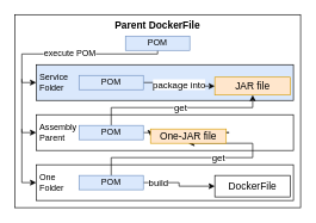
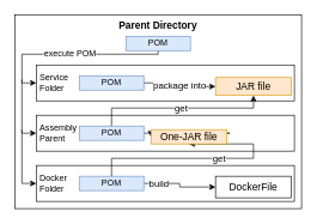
- <mxCell id="2" value="Parent DockerFile" style="rounded=0;whiteSpace=wrap;html=1;verticalAlign=top;fontStyle=1;fontSize=14;" vertex="1" parent="1"><mxGeometry x="20" y="20" width="400" height="270" as="geometry" /></mxCell>
+ <mxCell id="2" value="Parent Directory" style="rounded=0;whiteSpace=wrap;html=1;verticalAlign=top;fontStyle=1;fontSize=14;" vertex="1" parent="1"><mxGeometry x="20" y="20" width="400" height="270" as="geometry" /></mxCell>
- <mxCell id="5" value="Service &lt;br&gt;Folder" style="rounded=0;whiteSpace=wrap;html=1;align=left;spacing=5;fillColor=#dae8fc;" vertex="1" parent="1"><mxGeometry x="50" y="90" width="360" height="50" as="geometry" /></mxCell>
+ <mxCell id="5" value="Service &lt;br&gt;Folder" style="rounded=0;whiteSpace=wrap;html=1;align=left;spacing=5;" vertex="1" parent="1"><mxGeometry x="50" y="90" width="360" height="50" as="geometry" /></mxCell>
- <mxCell id="6" value="One &lt;br&gt;Folder" style="rounded=0;whiteSpace=wrap;html=1;align=left;spacing=5;" vertex="1" parent="1"><mxGeometry x="50" y="230" width="360" height="50" as="geometry" /></mxCell>
+ <mxCell id="6" value="Docker &lt;br&gt;Folder" style="rounded=0;whiteSpace=wrap;html=1;align=left;spacing=5;" vertex="1" parent="1"><mxGeometry x="50" y="230" width="360" height="50" as="geometry" /></mxCell>
